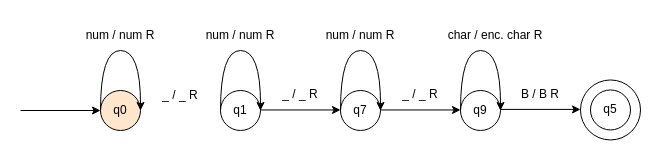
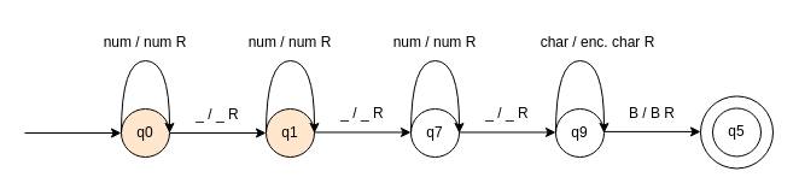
+ <mxCell id="3" style="edgeStyle=orthogonalEdgeStyle;rounded=0;orthogonalLoop=1;jettySize=auto;html=1;entryX=0;entryY=0.5;entryDx=0;entryDy=0;" parent="1" source="4" target="5" edge="1"><mxGeometry relative="1" as="geometry" /></mxCell>
- <mxCell id="5" value="q1" style="ellipse;whiteSpace=wrap;html=1;aspect=fixed;" parent="1" vertex="1"><mxGeometry x="220" y="90" width="40" height="40" as="geometry" /></mxCell>
+ <mxCell id="5" value="q1" style="ellipse;whiteSpace=wrap;html=1;aspect=fixed;fillColor=#ffe6cc;" parent="1" vertex="1"><mxGeometry x="220" y="90" width="40" height="40" as="geometry" /></mxCell>
